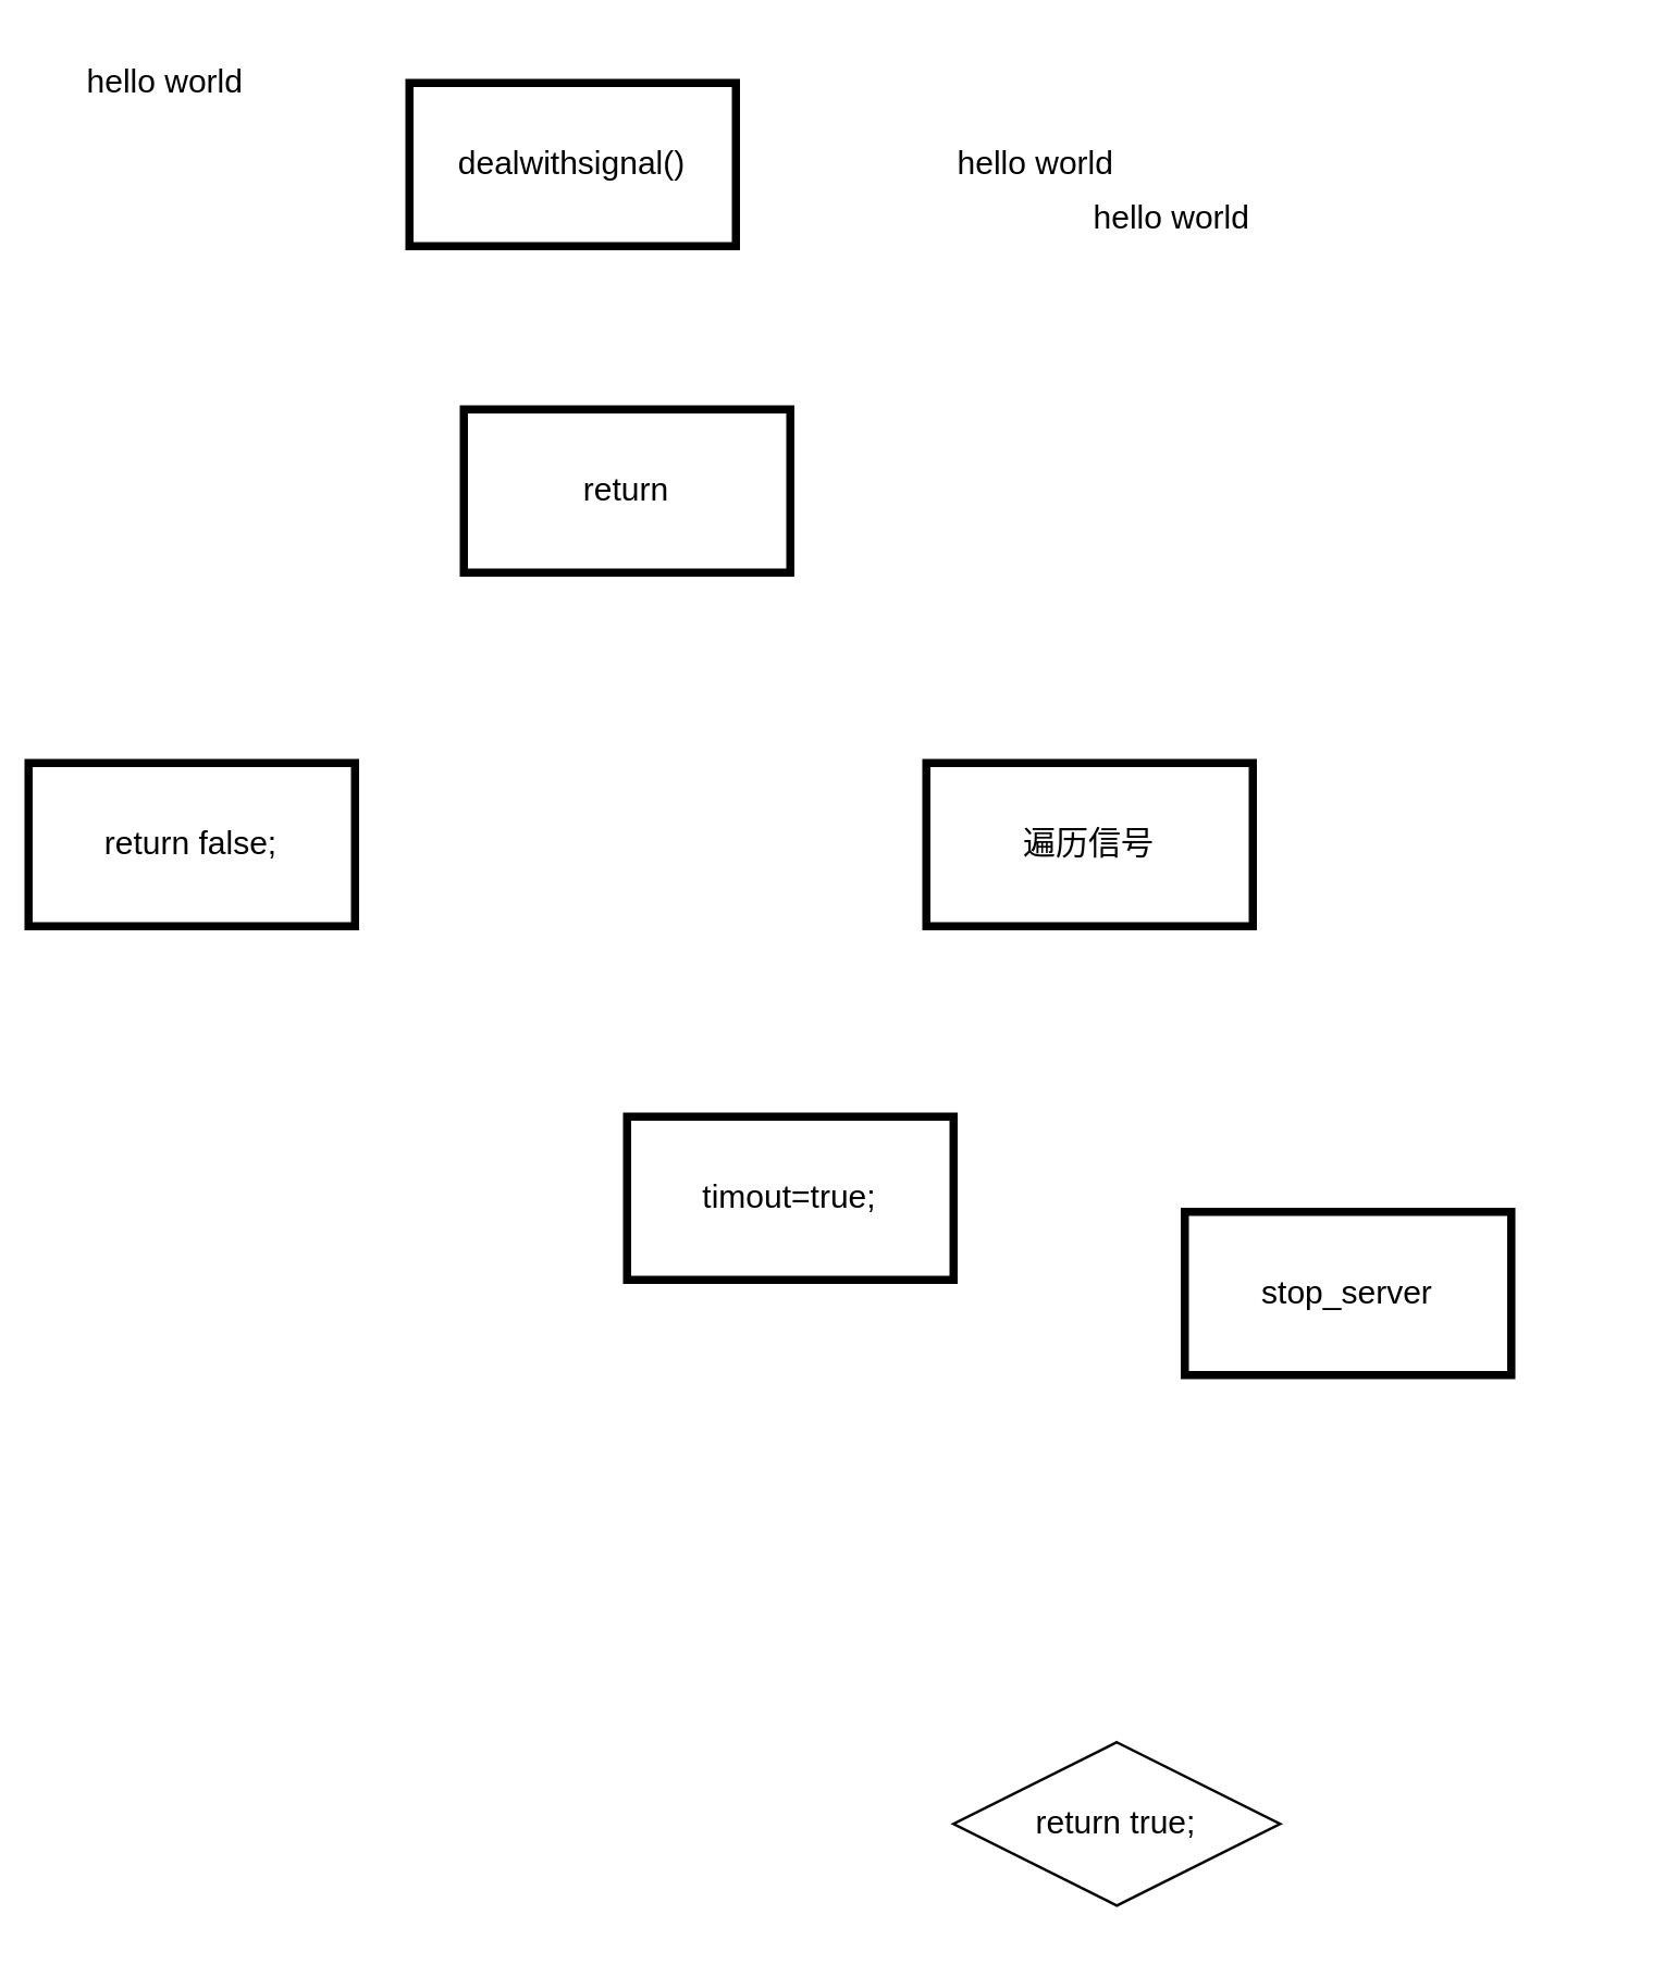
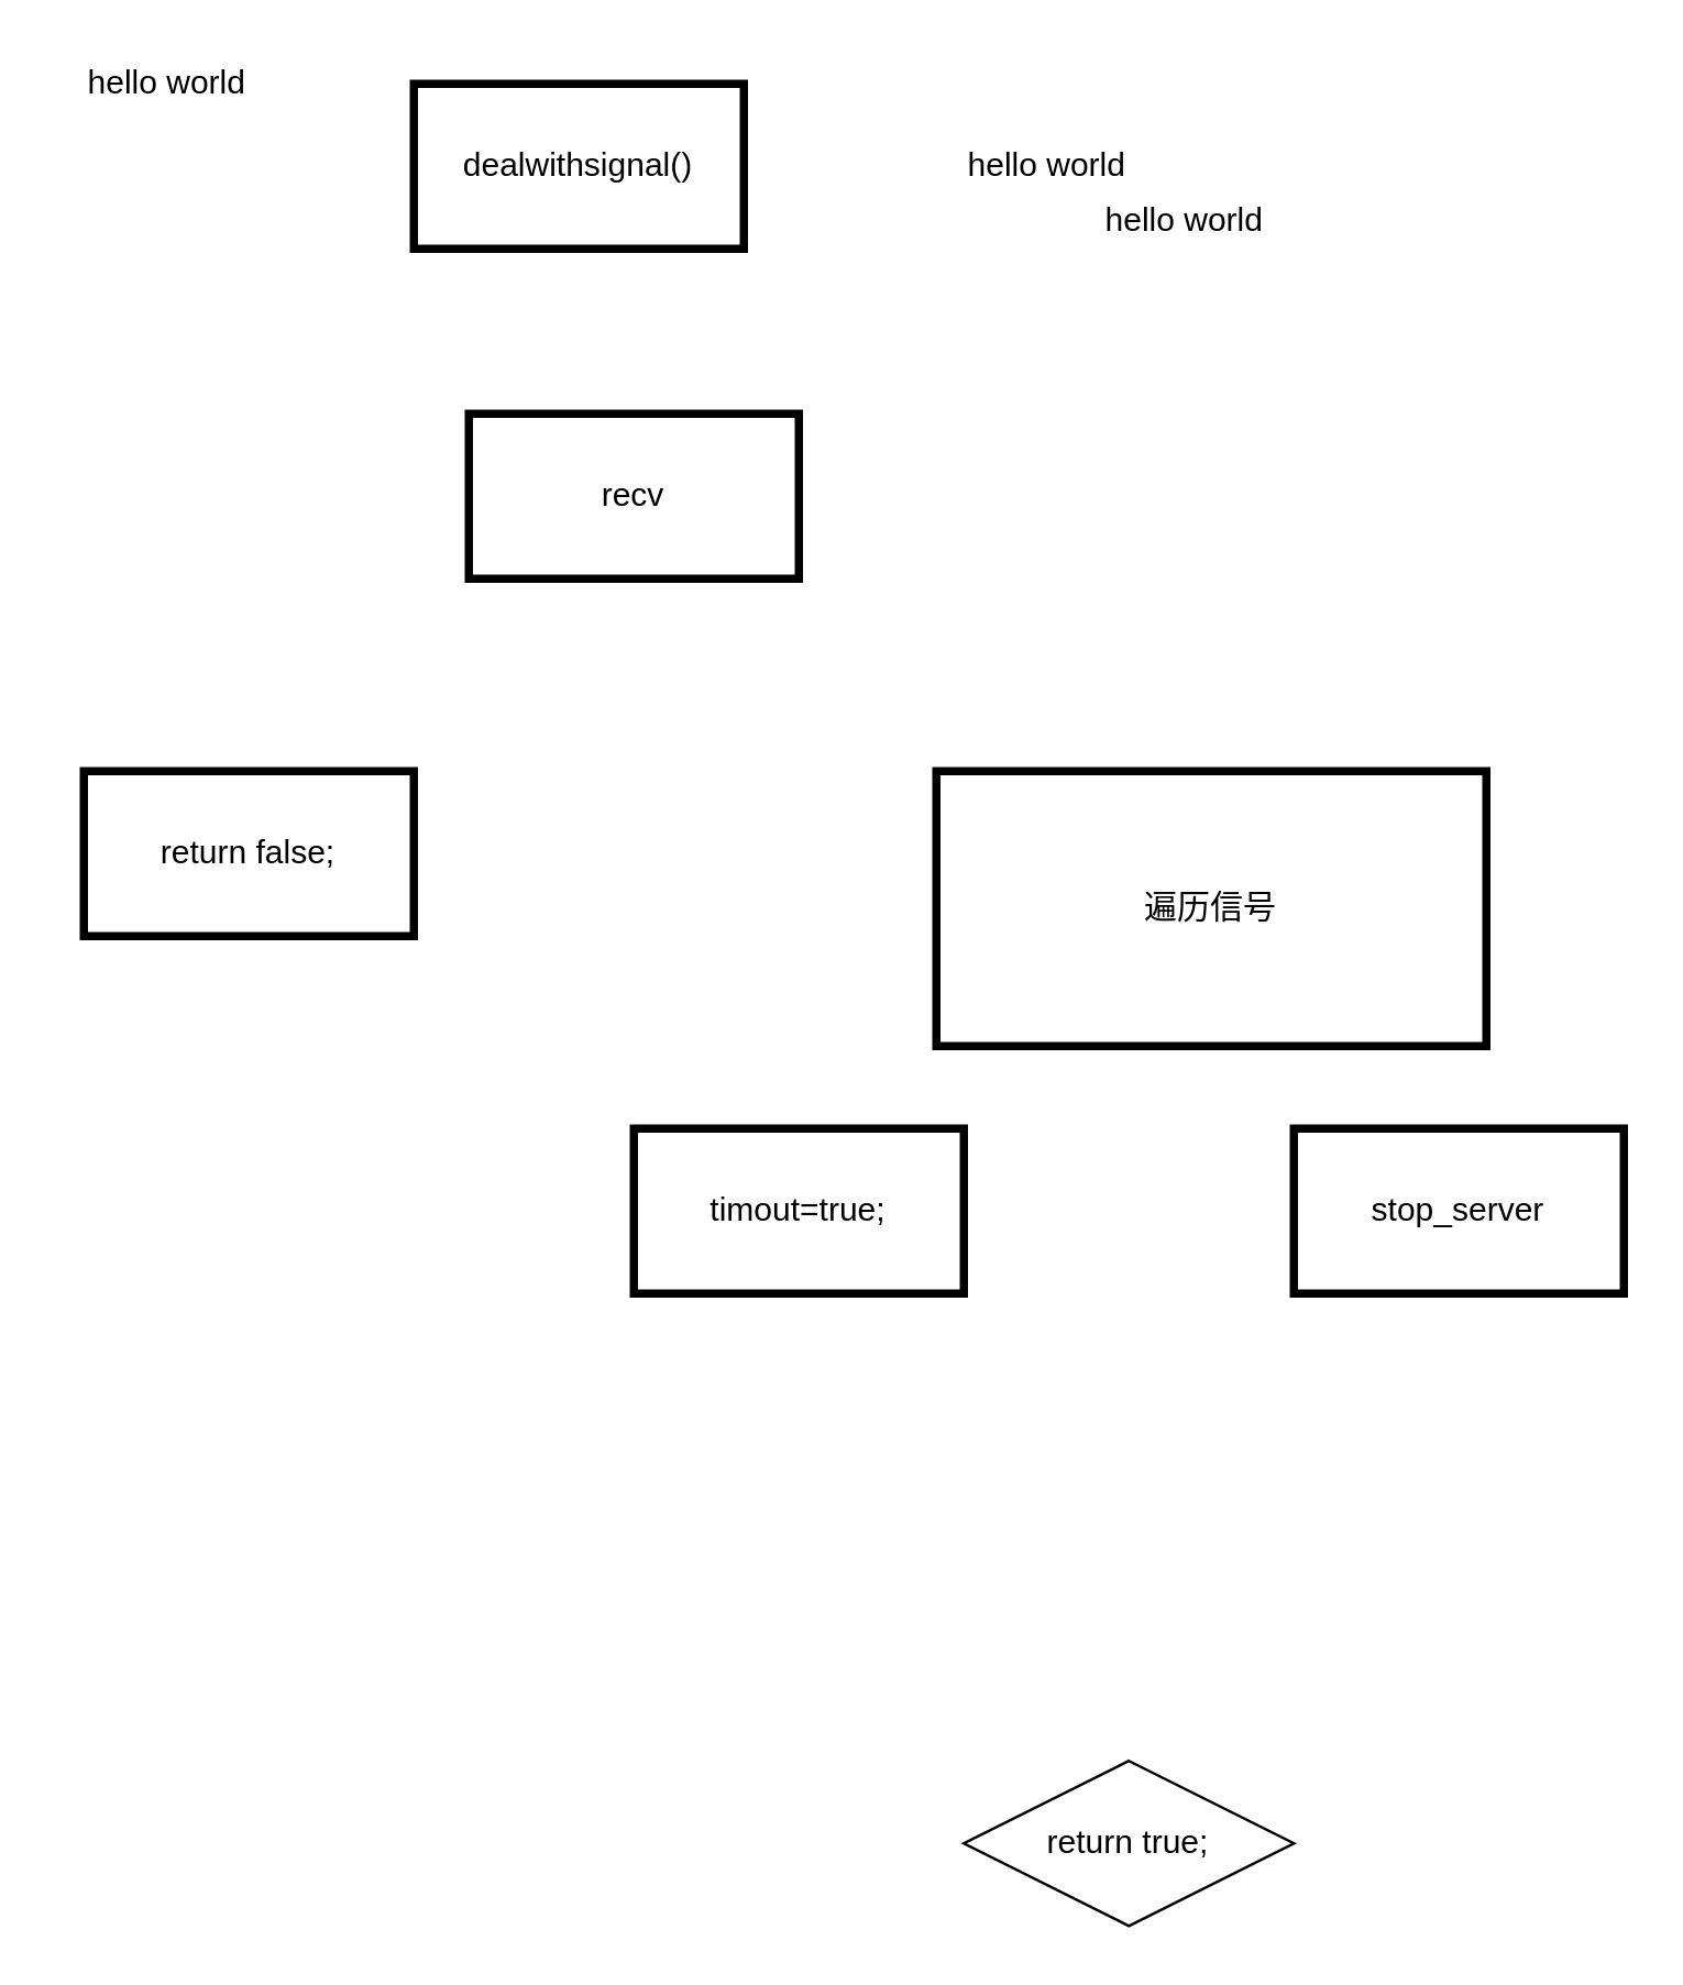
- <mxCell id="6" value="return" style="whiteSpace=wrap;html=1;strokeColor=#000000;strokeWidth=3;" parent="1" vertex="1"><mxGeometry x="170" y="150" width="120" height="60" as="geometry" /></mxCell>
+ <mxCell id="6" value="recv" style="whiteSpace=wrap;html=1;strokeColor=#000000;strokeWidth=3;" parent="1" vertex="1"><mxGeometry x="170" y="150" width="120" height="60" as="geometry" /></mxCell>
- <mxCell id="7" value="return false;" style="whiteSpace=wrap;html=1;strokeColor=#000000;strokeWidth=3;" parent="1" vertex="1"><mxGeometry x="10" y="280" width="120" height="60" as="geometry" /></mxCell>
+ <mxCell id="7" value="return false;" style="whiteSpace=wrap;html=1;strokeColor=#000000;strokeWidth=3;" parent="1" vertex="1"><mxGeometry x="30" y="280" width="120" height="60" as="geometry" /></mxCell>
- <mxCell id="8" value="遍历信号" style="whiteSpace=wrap;html=1;strokeColor=#000000;strokeWidth=3;" parent="1" vertex="1"><mxGeometry x="340" y="280" width="120" height="60" as="geometry" /></mxCell>
+ <mxCell id="8" value="遍历信号" style="whiteSpace=wrap;html=1;strokeColor=#000000;strokeWidth=3;" parent="1" vertex="1"><mxGeometry x="340" y="280" width="200" height="100" as="geometry" /></mxCell>
- <mxCell id="11" value="stop_server" style="whiteSpace=wrap;html=1;strokeColor=#000000;strokeWidth=3;" vertex="1" parent="1"><mxGeometry x="435" y="445" width="120" height="60" as="geometry" /></mxCell>
+ <mxCell id="11" value="stop_server" style="whiteSpace=wrap;html=1;strokeColor=#000000;strokeWidth=3;" vertex="1" parent="1"><mxGeometry x="470" y="410" width="120" height="60" as="geometry" /></mxCell>
